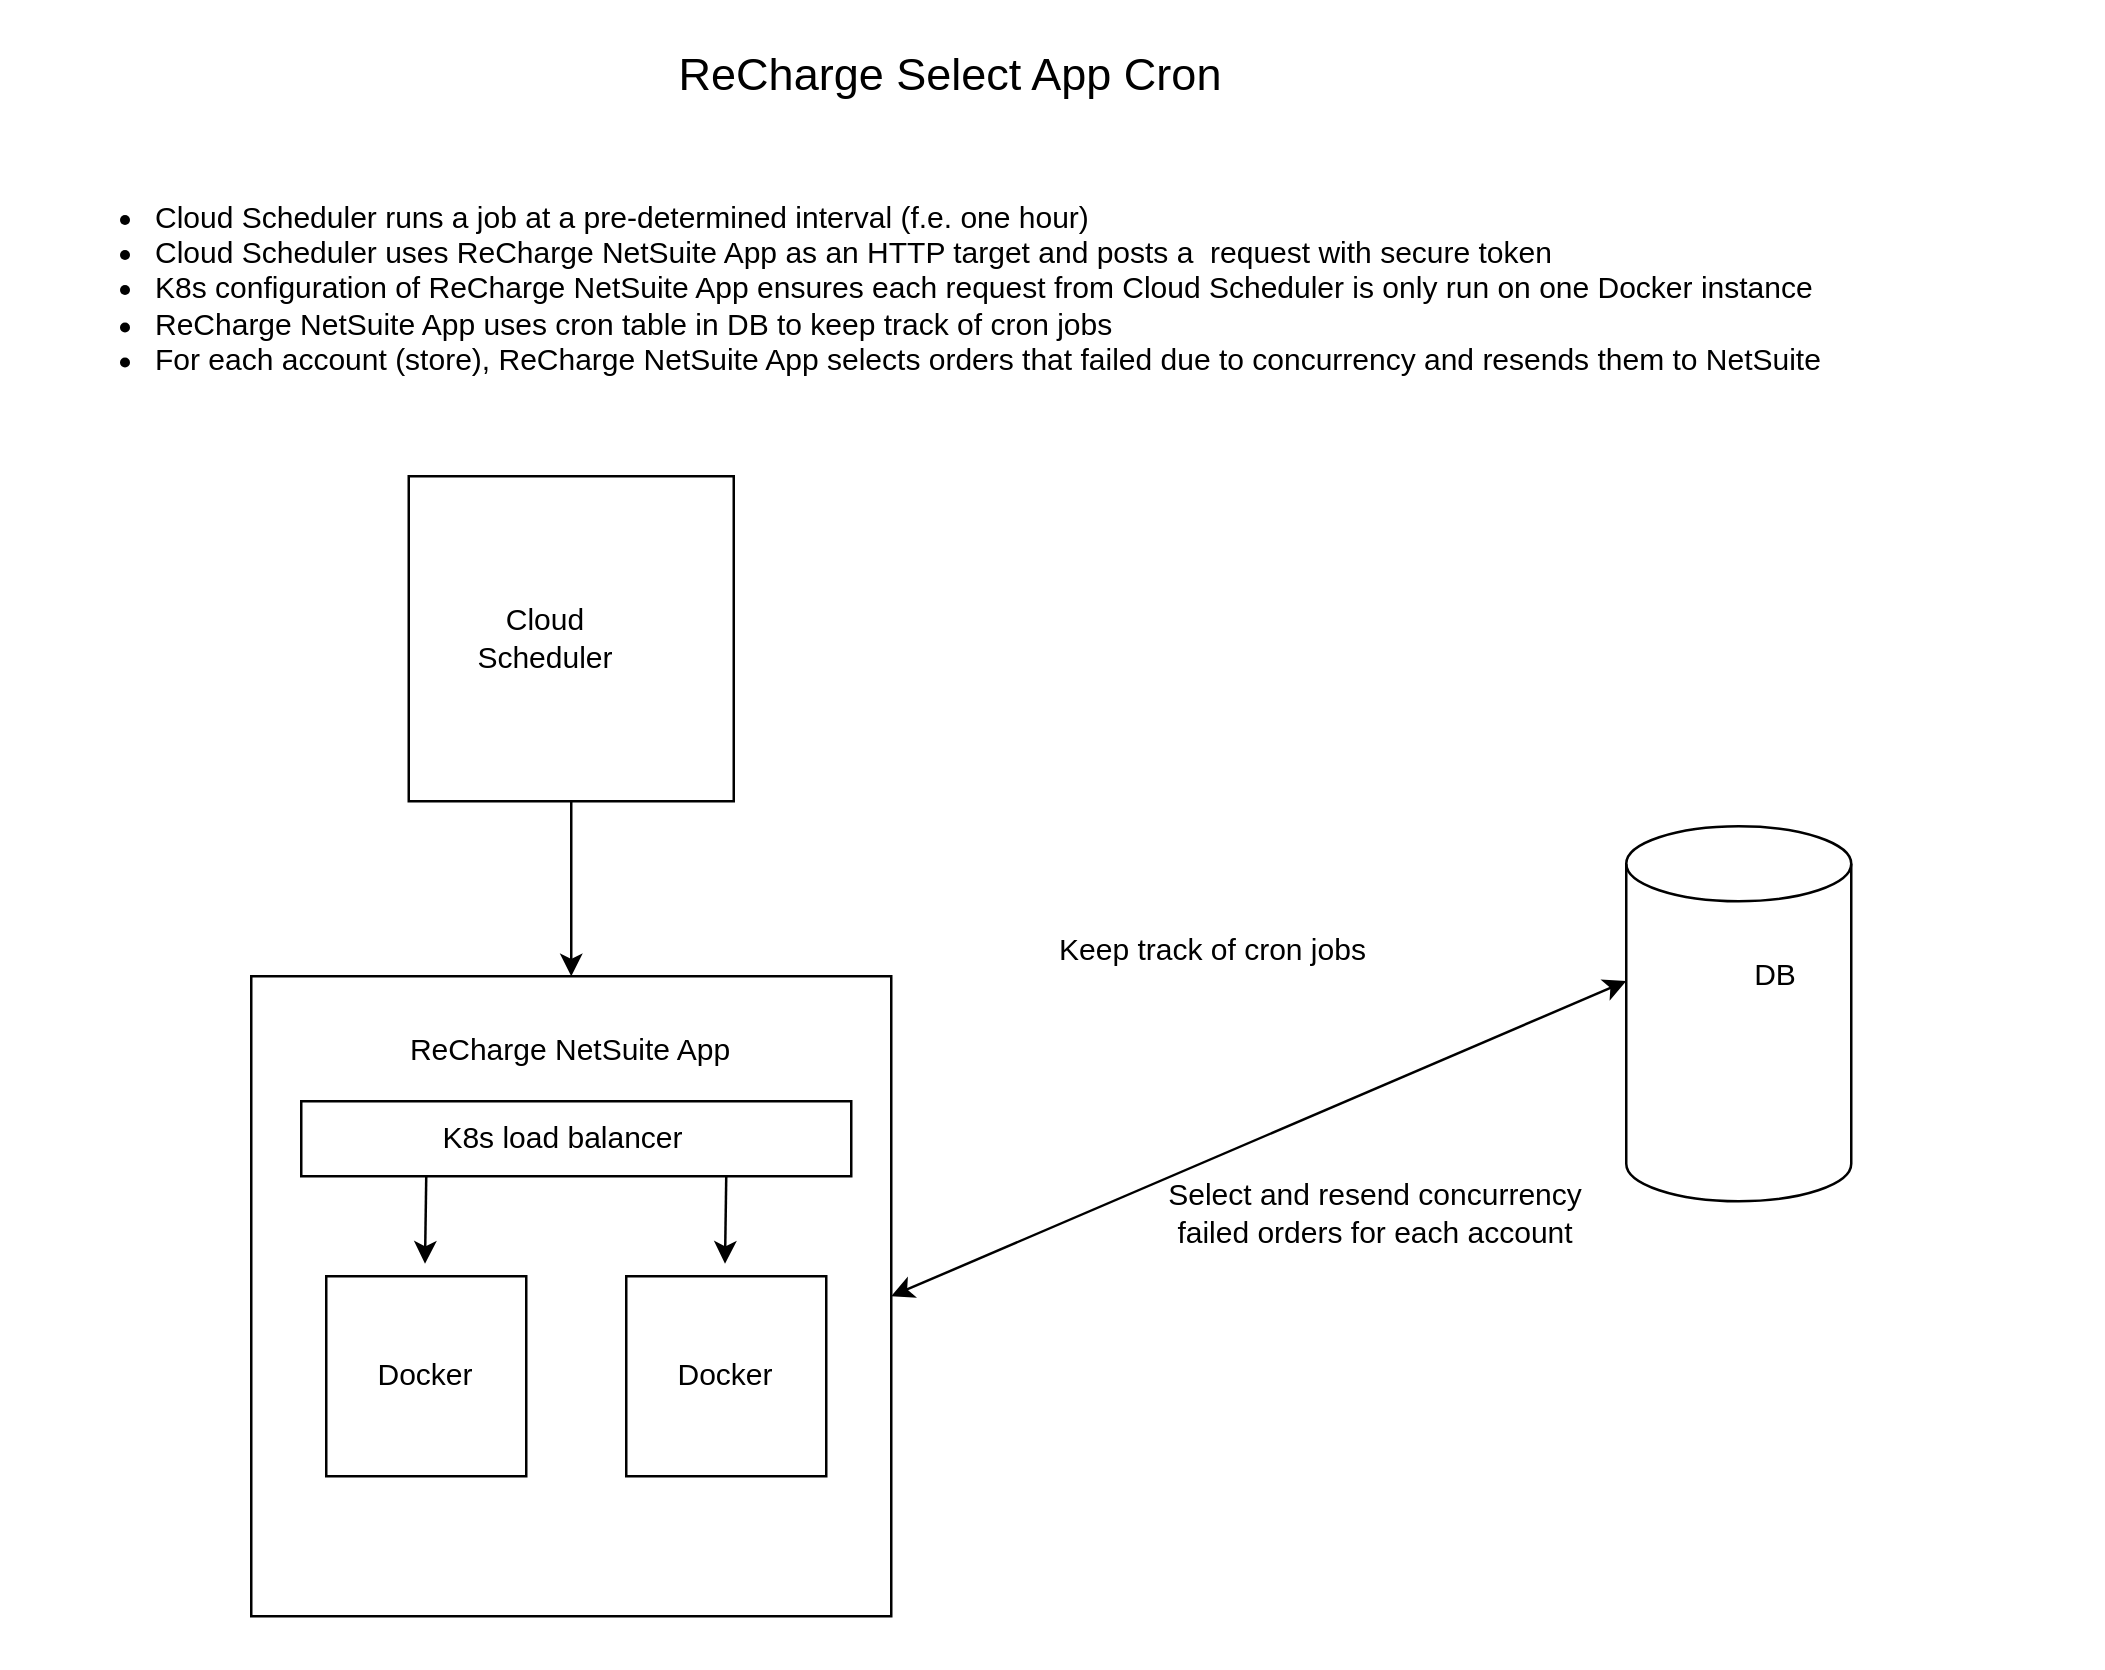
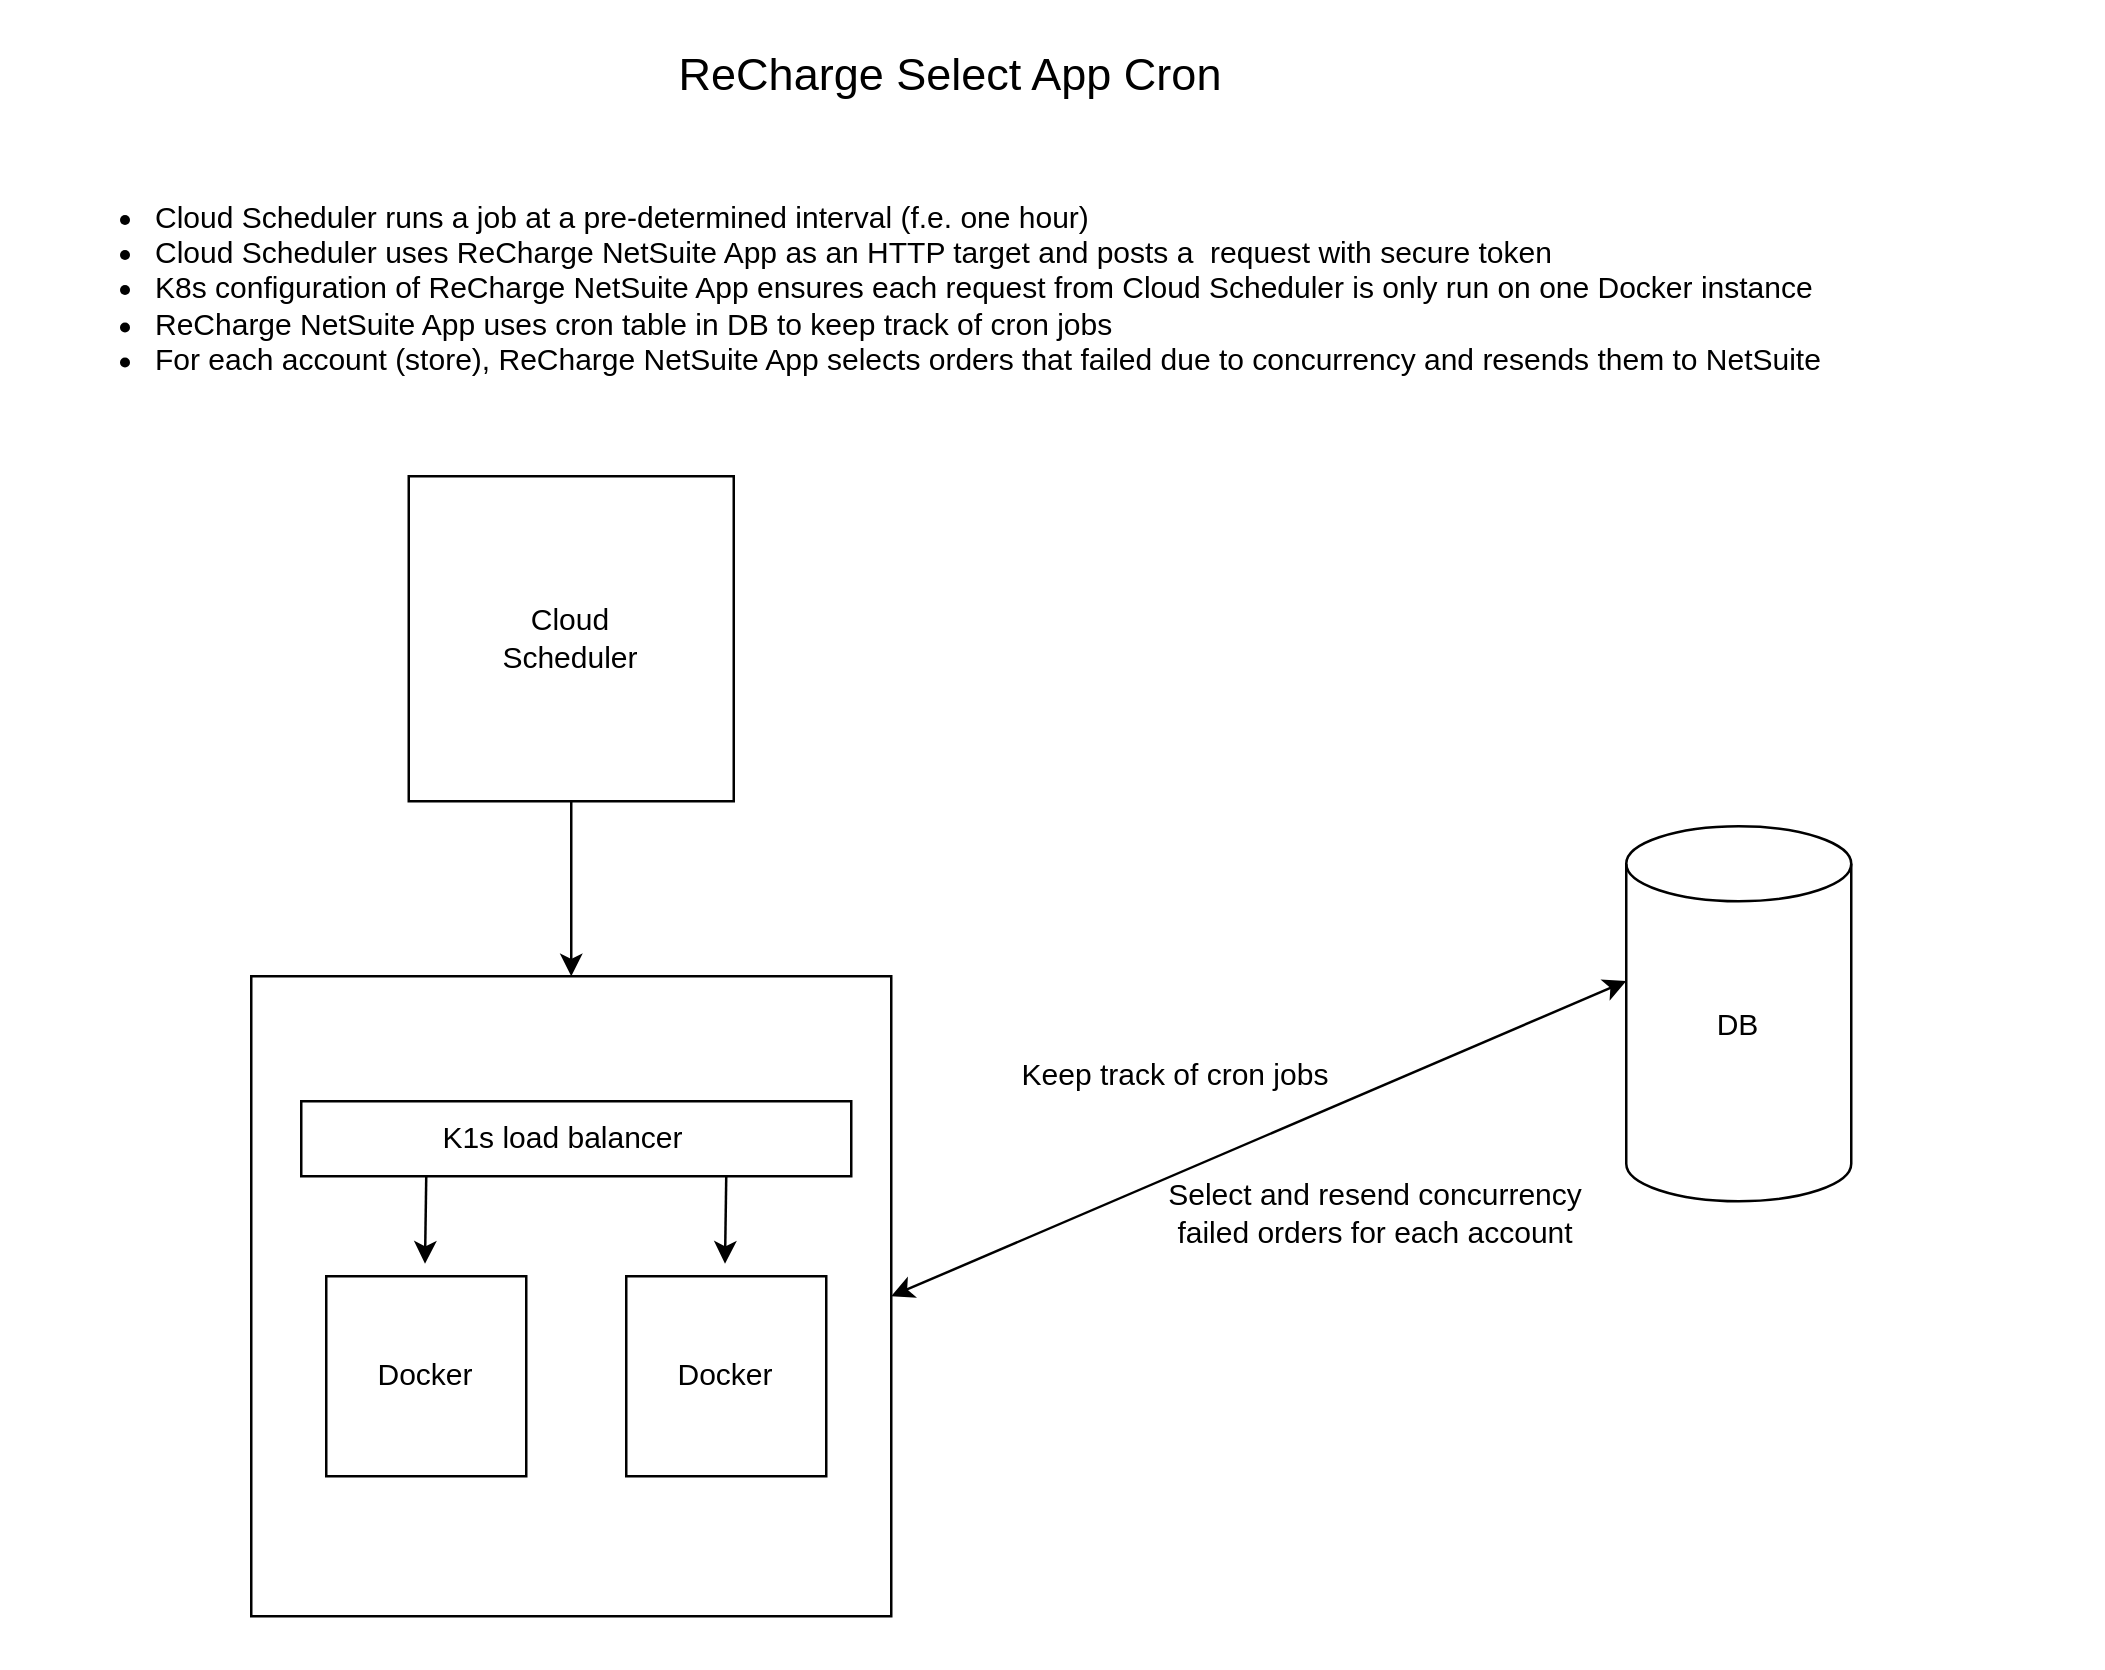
- <mxCell id="4" value="Cloud Scheduler" style="text;html=1;strokeColor=none;fillColor=none;align=center;verticalAlign=middle;whiteSpace=wrap;rounded=0;" vertex="1" parent="1"><mxGeometry x="183" y="235" width="70" height="40" as="geometry" /></mxCell>
+ <mxCell id="4" value="Cloud Scheduler" style="text;html=1;strokeColor=none;fillColor=none;align=center;verticalAlign=middle;whiteSpace=wrap;rounded=0;" vertex="1" parent="1"><mxGeometry x="193" y="235" width="70" height="40" as="geometry" /></mxCell>
- <mxCell id="20" value="Keep track of cron jobs" style="text;html=1;strokeColor=none;fillColor=none;align=center;verticalAlign=middle;whiteSpace=wrap;rounded=0;" vertex="1" parent="1"><mxGeometry x="415" y="370" width="140" height="20" as="geometry" /></mxCell>
+ <mxCell id="20" value="Keep track of cron jobs" style="text;html=1;strokeColor=none;fillColor=none;align=center;verticalAlign=middle;whiteSpace=wrap;rounded=0;" vertex="1" parent="1"><mxGeometry x="400" y="420" width="140" height="20" as="geometry" /></mxCell>
- <mxCell id="17" value="DB" style="text;html=1;strokeColor=none;fillColor=none;align=center;verticalAlign=middle;whiteSpace=wrap;rounded=0;" vertex="1" parent="1"><mxGeometry x="690" y="380" width="40" height="20" as="geometry" /></mxCell>
+ <mxCell id="17" value="DB" style="text;html=1;strokeColor=none;fillColor=none;align=center;verticalAlign=middle;whiteSpace=wrap;rounded=0;" vertex="1" parent="1"><mxGeometry x="675" y="400" width="40" height="20" as="geometry" /></mxCell>
- <mxCell id="6" value="ReCharge NetSuite App" style="text;html=1;strokeColor=none;fillColor=none;align=center;verticalAlign=middle;whiteSpace=wrap;rounded=0;" vertex="1" parent="1"><mxGeometry x="153" y="400" width="150" height="40" as="geometry" /></mxCell>
- <mxCell id="9" value="K8s load balancer" style="text;html=1;strokeColor=none;fillColor=none;align=center;verticalAlign=middle;whiteSpace=wrap;rounded=0;" vertex="1" parent="1"><mxGeometry x="160" y="445" width="130" height="20" as="geometry" /></mxCell>
+ <mxCell id="9" value="K1s load balancer" style="text;html=1;strokeColor=none;fillColor=none;align=center;verticalAlign=middle;whiteSpace=wrap;rounded=0;" vertex="1" parent="1"><mxGeometry x="160" y="445" width="130" height="20" as="geometry" /></mxCell>
